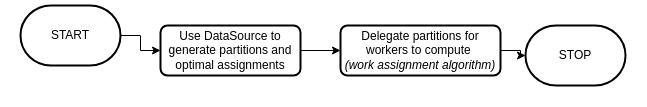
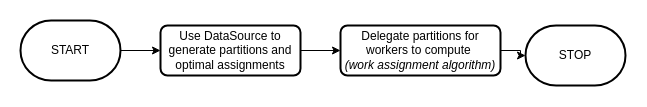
- <mxCell id="3" value="START" style="strokeWidth=2;html=1;shape=mxgraph.flowchart.terminator;whiteSpace=wrap;" vertex="1" parent="1"><mxGeometry x="20" y="5" width="100" height="60" as="geometry" /></mxCell>
+ <mxCell id="3" value="START" style="strokeWidth=2;html=1;shape=mxgraph.flowchart.terminator;whiteSpace=wrap;" vertex="1" parent="1"><mxGeometry x="20" y="20" width="100" height="60" as="geometry" /></mxCell>
